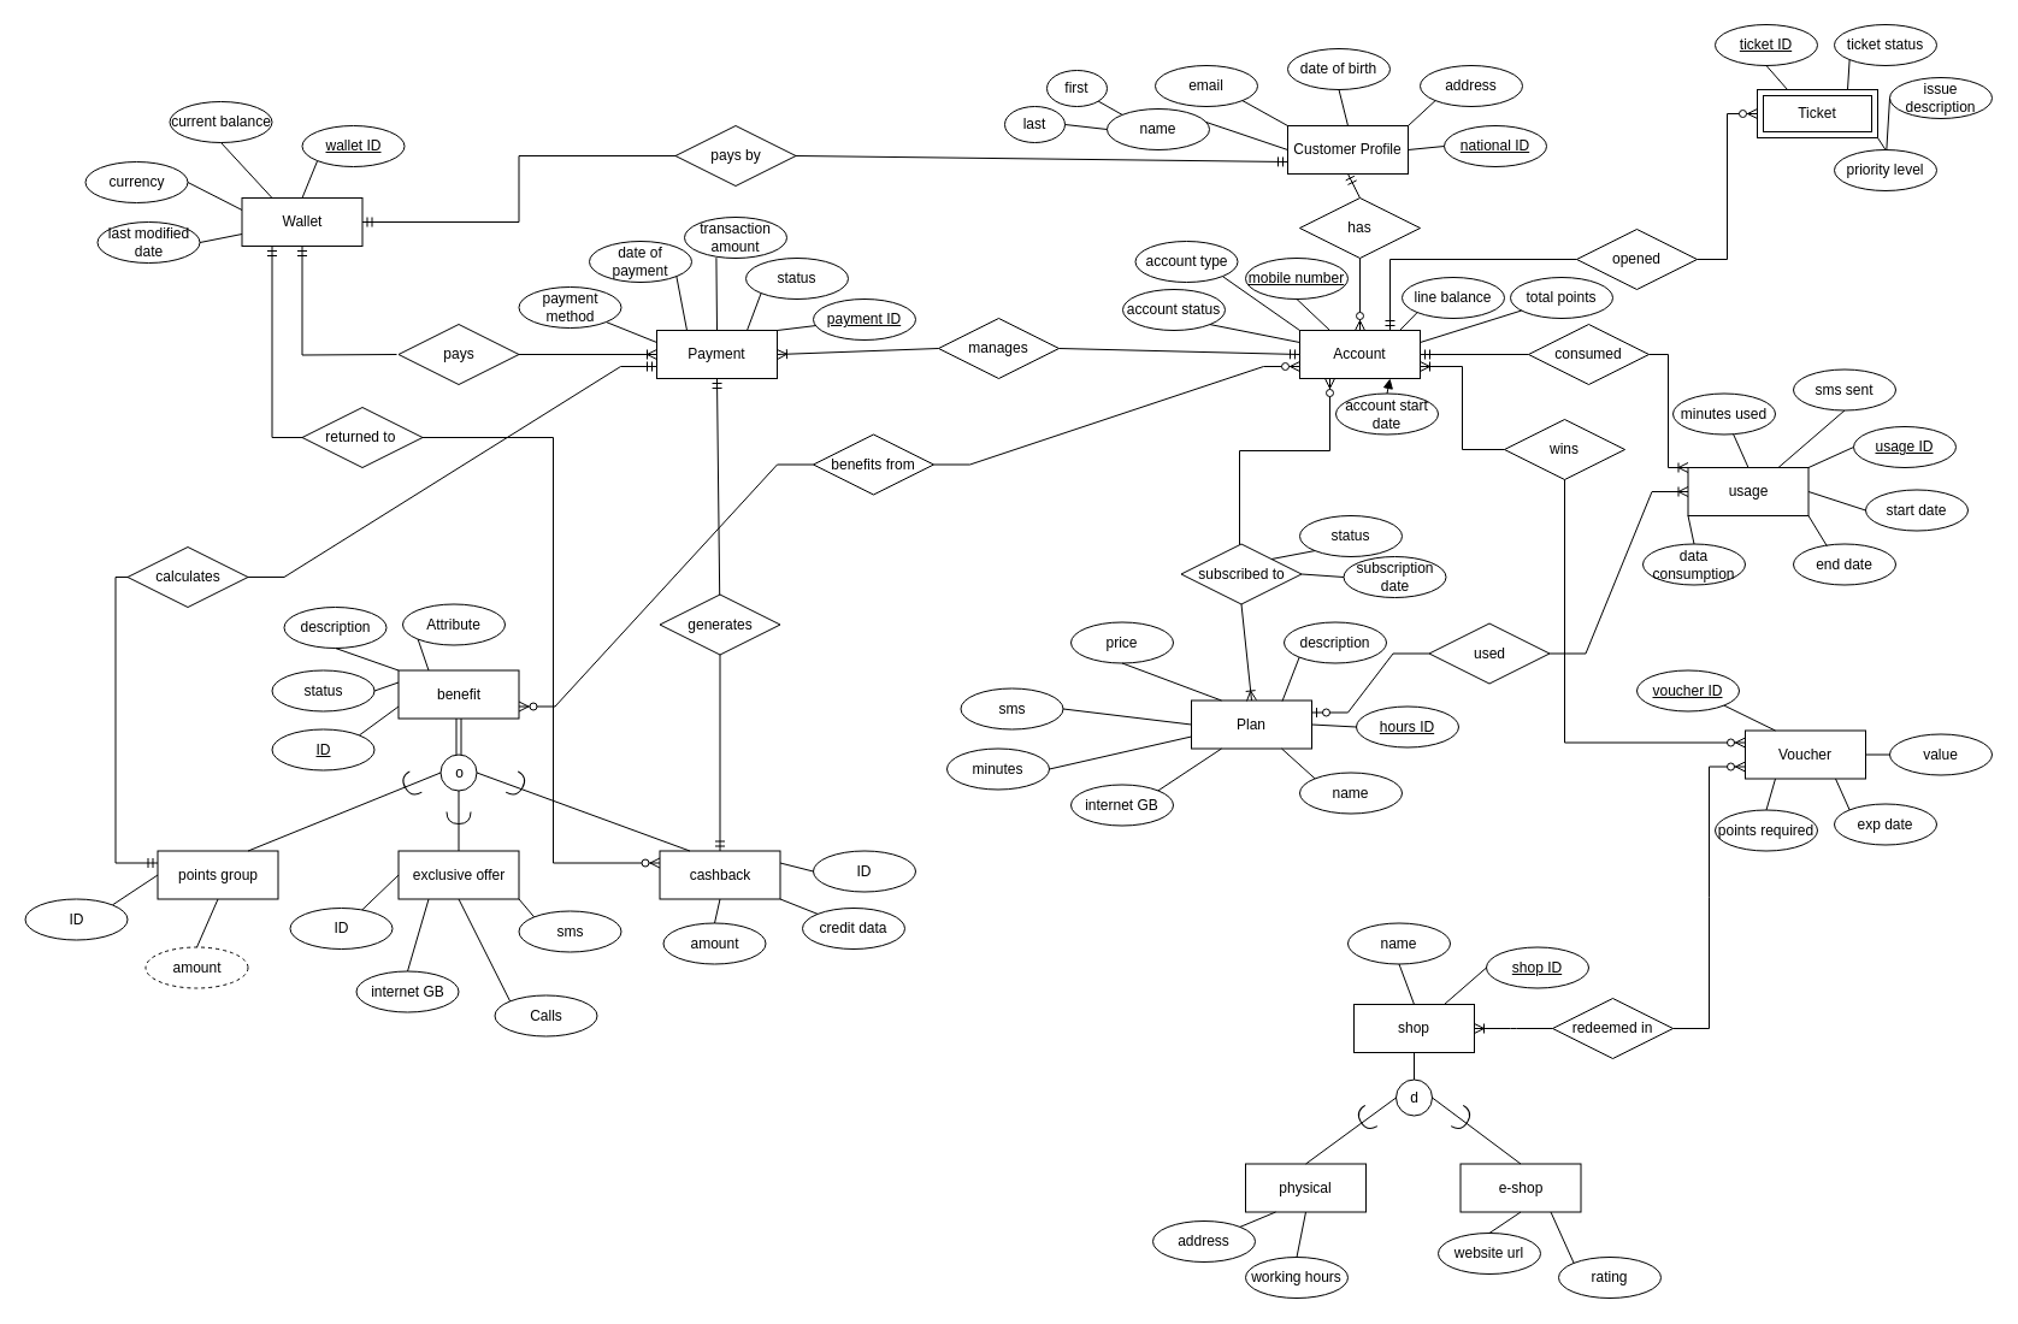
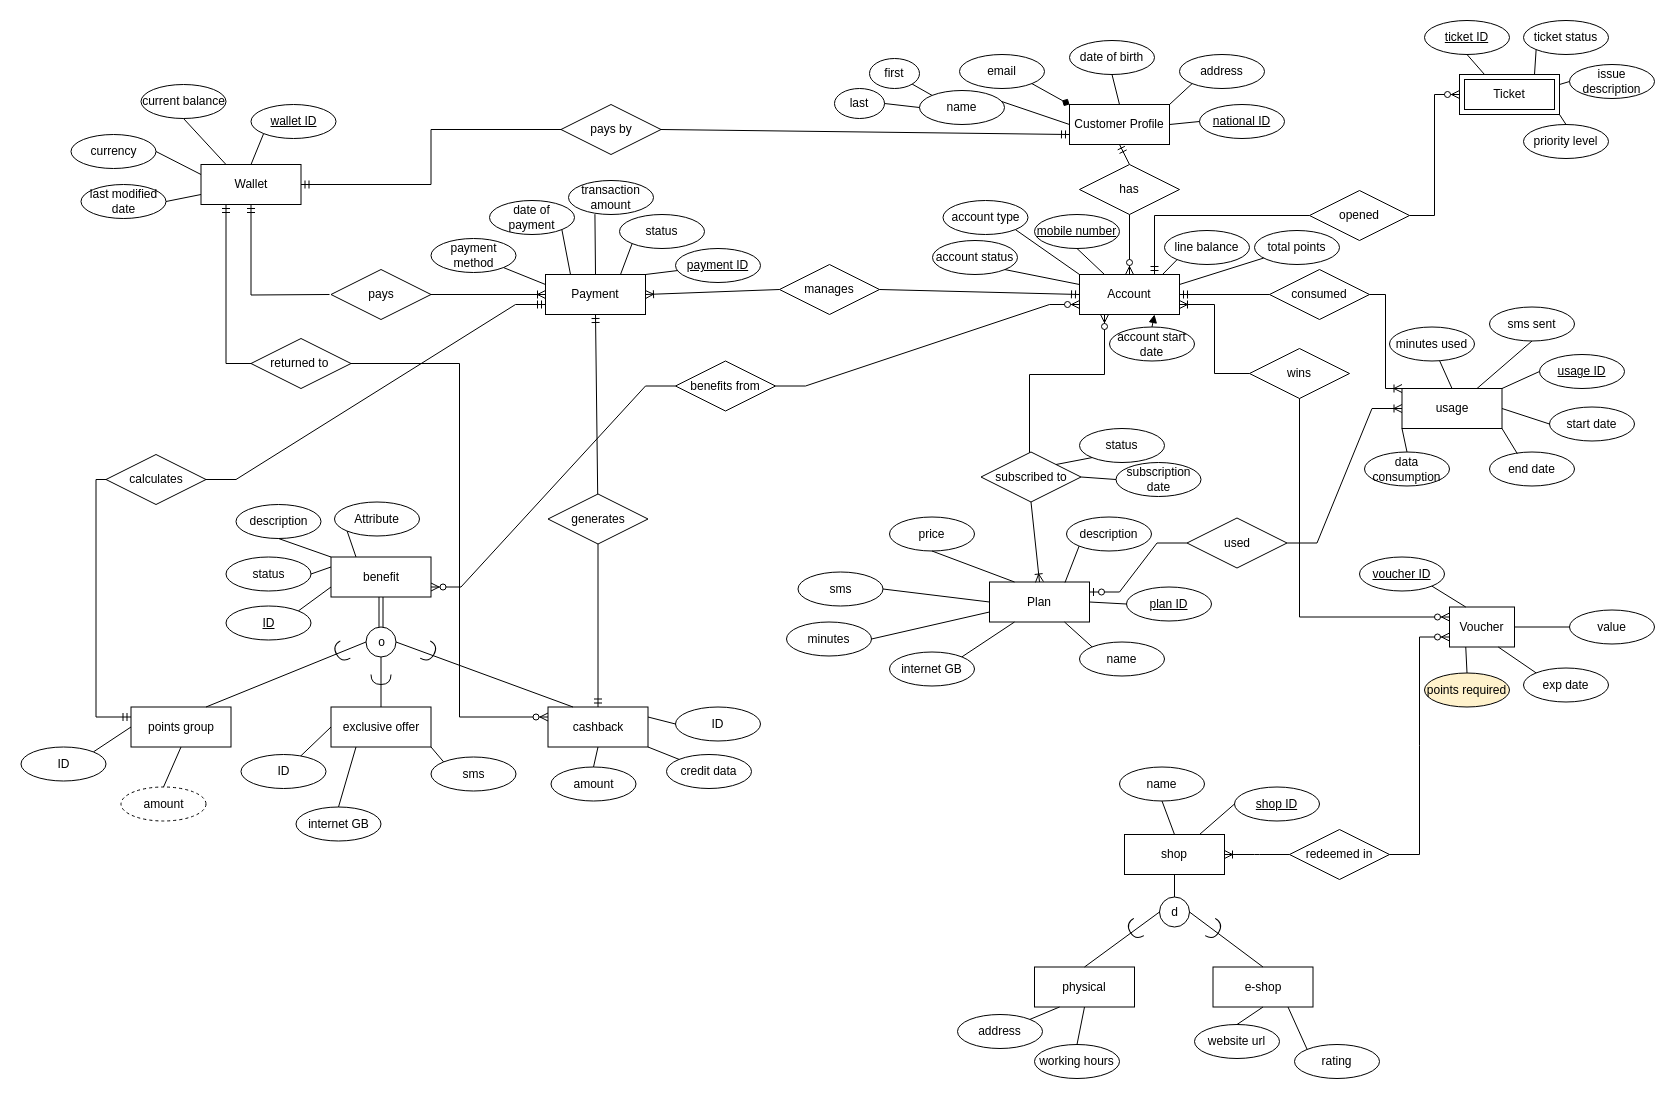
- <mxCell id="49" value="" style="endArrow=none;html=1;rounded=0;entryX=1;entryY=1;entryDx=0;entryDy=0;exitX=1;exitY=1;exitDx=0;exitDy=0;" parent="1" source="4" target="2" edge="1"><mxGeometry relative="1" as="geometry"><mxPoint x="982" y="154" as="sourcePoint" /><mxPoint x="1142" y="154" as="targetPoint" /></mxGeometry></mxCell>
+ <mxCell id="49" value="" style="endArrow=diamond;html=1;rounded=0;entryX=1;entryY=1;entryDx=0;entryDy=0;exitX=1;exitY=1;exitDx=0;exitDy=0;" parent="1" source="4" target="2" edge="1"><mxGeometry relative="1" as="geometry"><mxPoint x="982" y="154" as="sourcePoint" /><mxPoint x="1142" y="154" as="targetPoint" /></mxGeometry></mxCell>
- <mxCell id="172" value="" style="endArrow=none;html=1;rounded=0;exitX=0;exitY=0.5;exitDx=0;exitDy=0;" parent="1" source="168" target="167" edge="1"><mxGeometry relative="1" as="geometry"><mxPoint x="1449" y="104" as="sourcePoint" /><mxPoint x="1609" y="104" as="targetPoint" /></mxGeometry></mxCell>
+ <mxCell id="172" value="" style="endArrow=none;html=1;rounded=0;entryX=1;entryY=0.25;entryDx=0;entryDy=0;exitX=0;exitY=0.5;exitDx=0;exitDy=0;" parent="1" source="168" target="165" edge="1"><mxGeometry relative="1" as="geometry"><mxPoint x="1449" y="104" as="sourcePoint" /><mxPoint x="1609" y="104" as="targetPoint" /></mxGeometry></mxCell>
- <mxCell id="24" value="hours ID" style="ellipse;whiteSpace=wrap;html=1;align=center;fontStyle=4;aspect=fixed;" parent="1" vertex="1"><mxGeometry x="1126" y="586.5" width="85" height="34" as="geometry" /></mxCell>
+ <mxCell id="24" value="plan ID" style="ellipse;whiteSpace=wrap;html=1;align=center;fontStyle=4;aspect=fixed;" parent="1" vertex="1"><mxGeometry x="1126" y="586.5" width="85" height="34" as="geometry" /></mxCell>
- <mxCell id="120" value="Voucher" style="whiteSpace=wrap;html=1;align=center;" parent="1" vertex="1"><mxGeometry x="1449" y="606.5" width="100" height="40" as="geometry" /></mxCell>
+ <mxCell id="120" value="Voucher" style="whiteSpace=wrap;html=1;align=center;" parent="1" vertex="1"><mxGeometry x="1449" y="606.5" width="65" height="40" as="geometry" /></mxCell>
- <mxCell id="125" value="points required" style="ellipse;whiteSpace=wrap;html=1;align=center;aspect=fixed;" parent="1" vertex="1"><mxGeometry x="1424" y="672.5" width="85" height="34" as="geometry" /></mxCell>
+ <mxCell id="125" value="points required" style="ellipse;whiteSpace=wrap;html=1;align=center;aspect=fixed;fillColor=#fff2cc;" parent="1" vertex="1"><mxGeometry x="1424" y="672.5" width="85" height="34" as="geometry" /></mxCell>
- <mxCell id="111" value="" style="endArrow=none;html=1;rounded=0;entryX=0;entryY=0;entryDx=0;entryDy=0;exitX=0.5;exitY=1;exitDx=0;exitDy=0;" parent="1" source="95" target="107" edge="1"><mxGeometry relative="1" as="geometry"><mxPoint x="300.5" y="766.14" as="sourcePoint" /><mxPoint x="460.5" y="766.14" as="targetPoint" /></mxGeometry></mxCell>
- <mxCell id="107" value="Calls" style="ellipse;whiteSpace=wrap;html=1;align=center;aspect=fixed;" parent="1" vertex="1"><mxGeometry x="410.5" y="826.5" width="85" height="34" as="geometry" /></mxCell>
